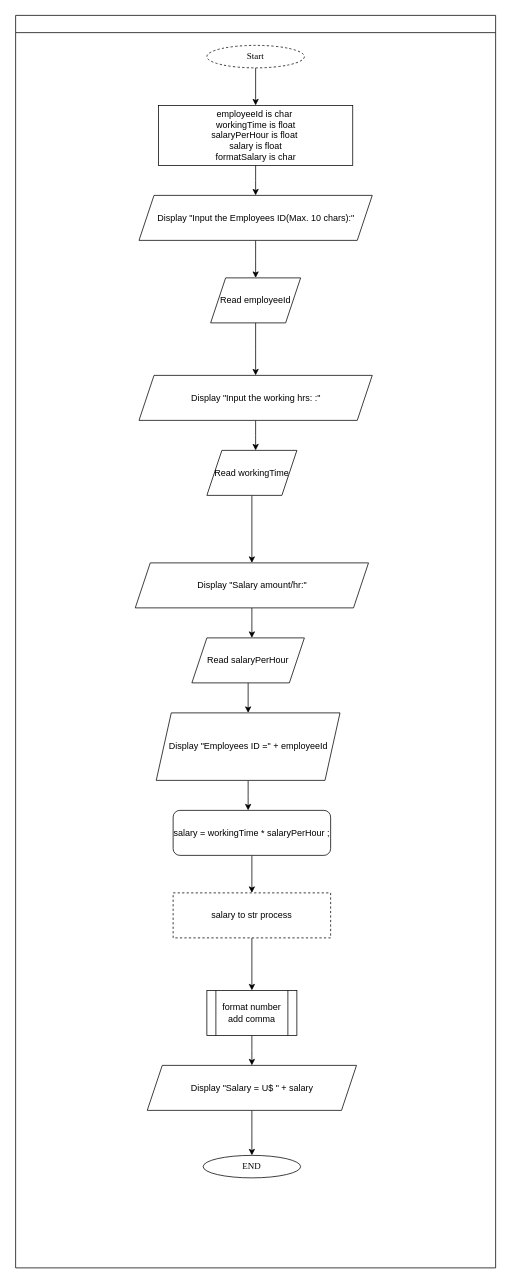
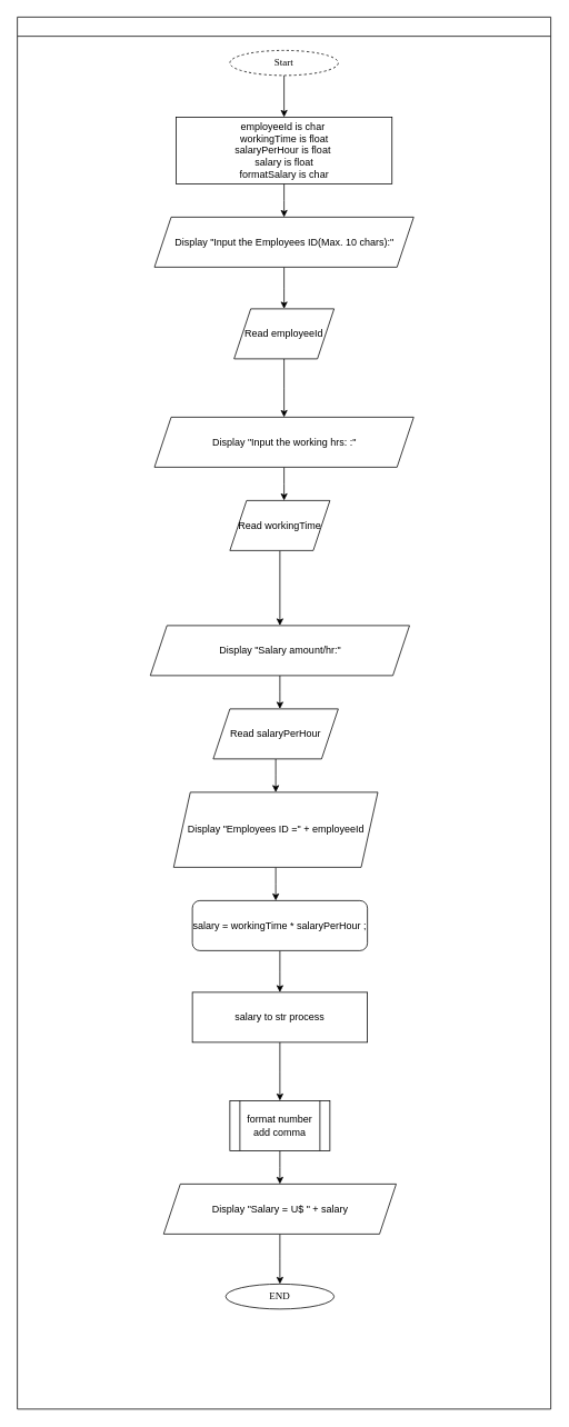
- <mxCell id="24" value="salary to str process" style="rounded=0;whiteSpace=wrap;html=1;dashed=1;" vertex="1" parent="2"><mxGeometry x="210" y="1170" width="210" height="60" as="geometry" /></mxCell>
+ <mxCell id="24" value="salary to str process" style="rounded=0;whiteSpace=wrap;html=1;" vertex="1" parent="2"><mxGeometry x="210" y="1170" width="210" height="60" as="geometry" /></mxCell>
